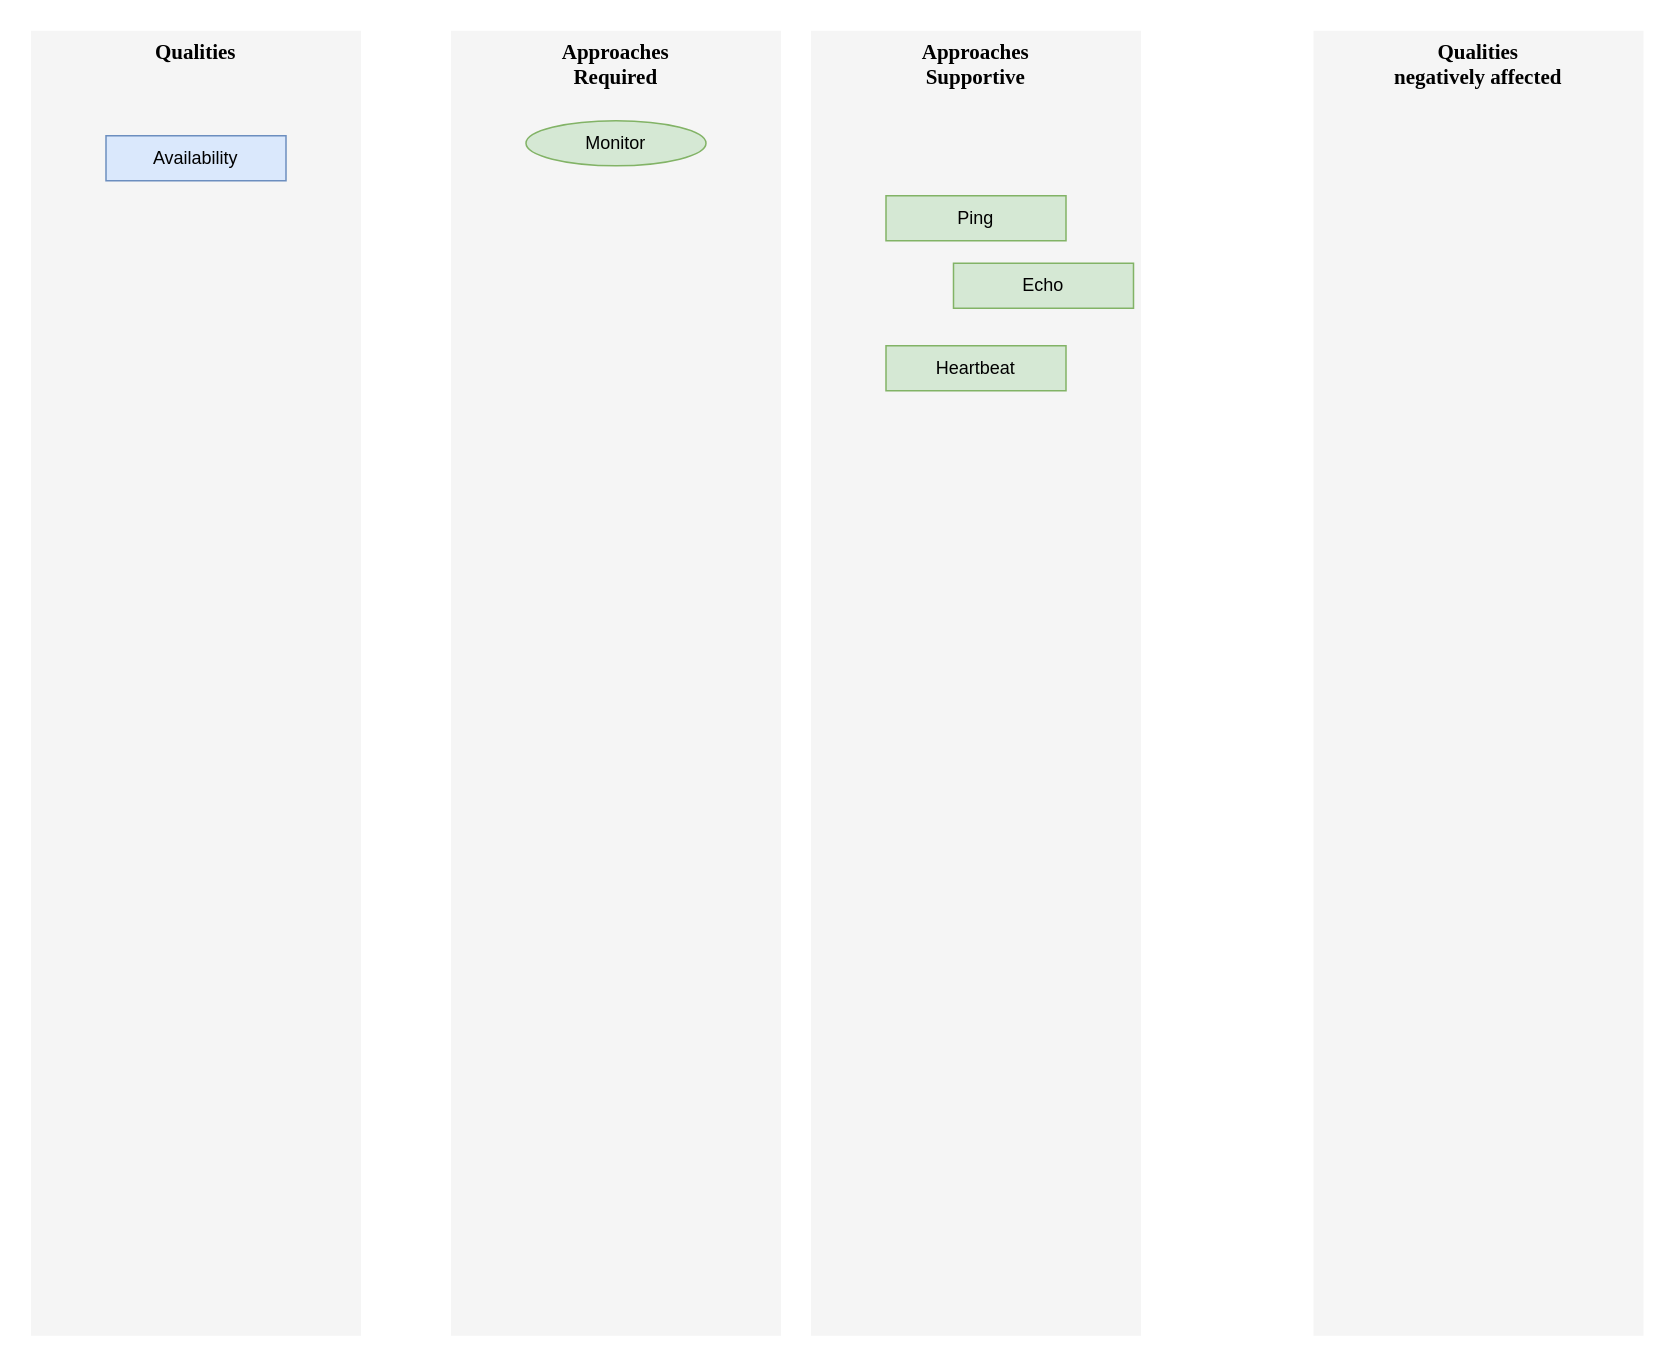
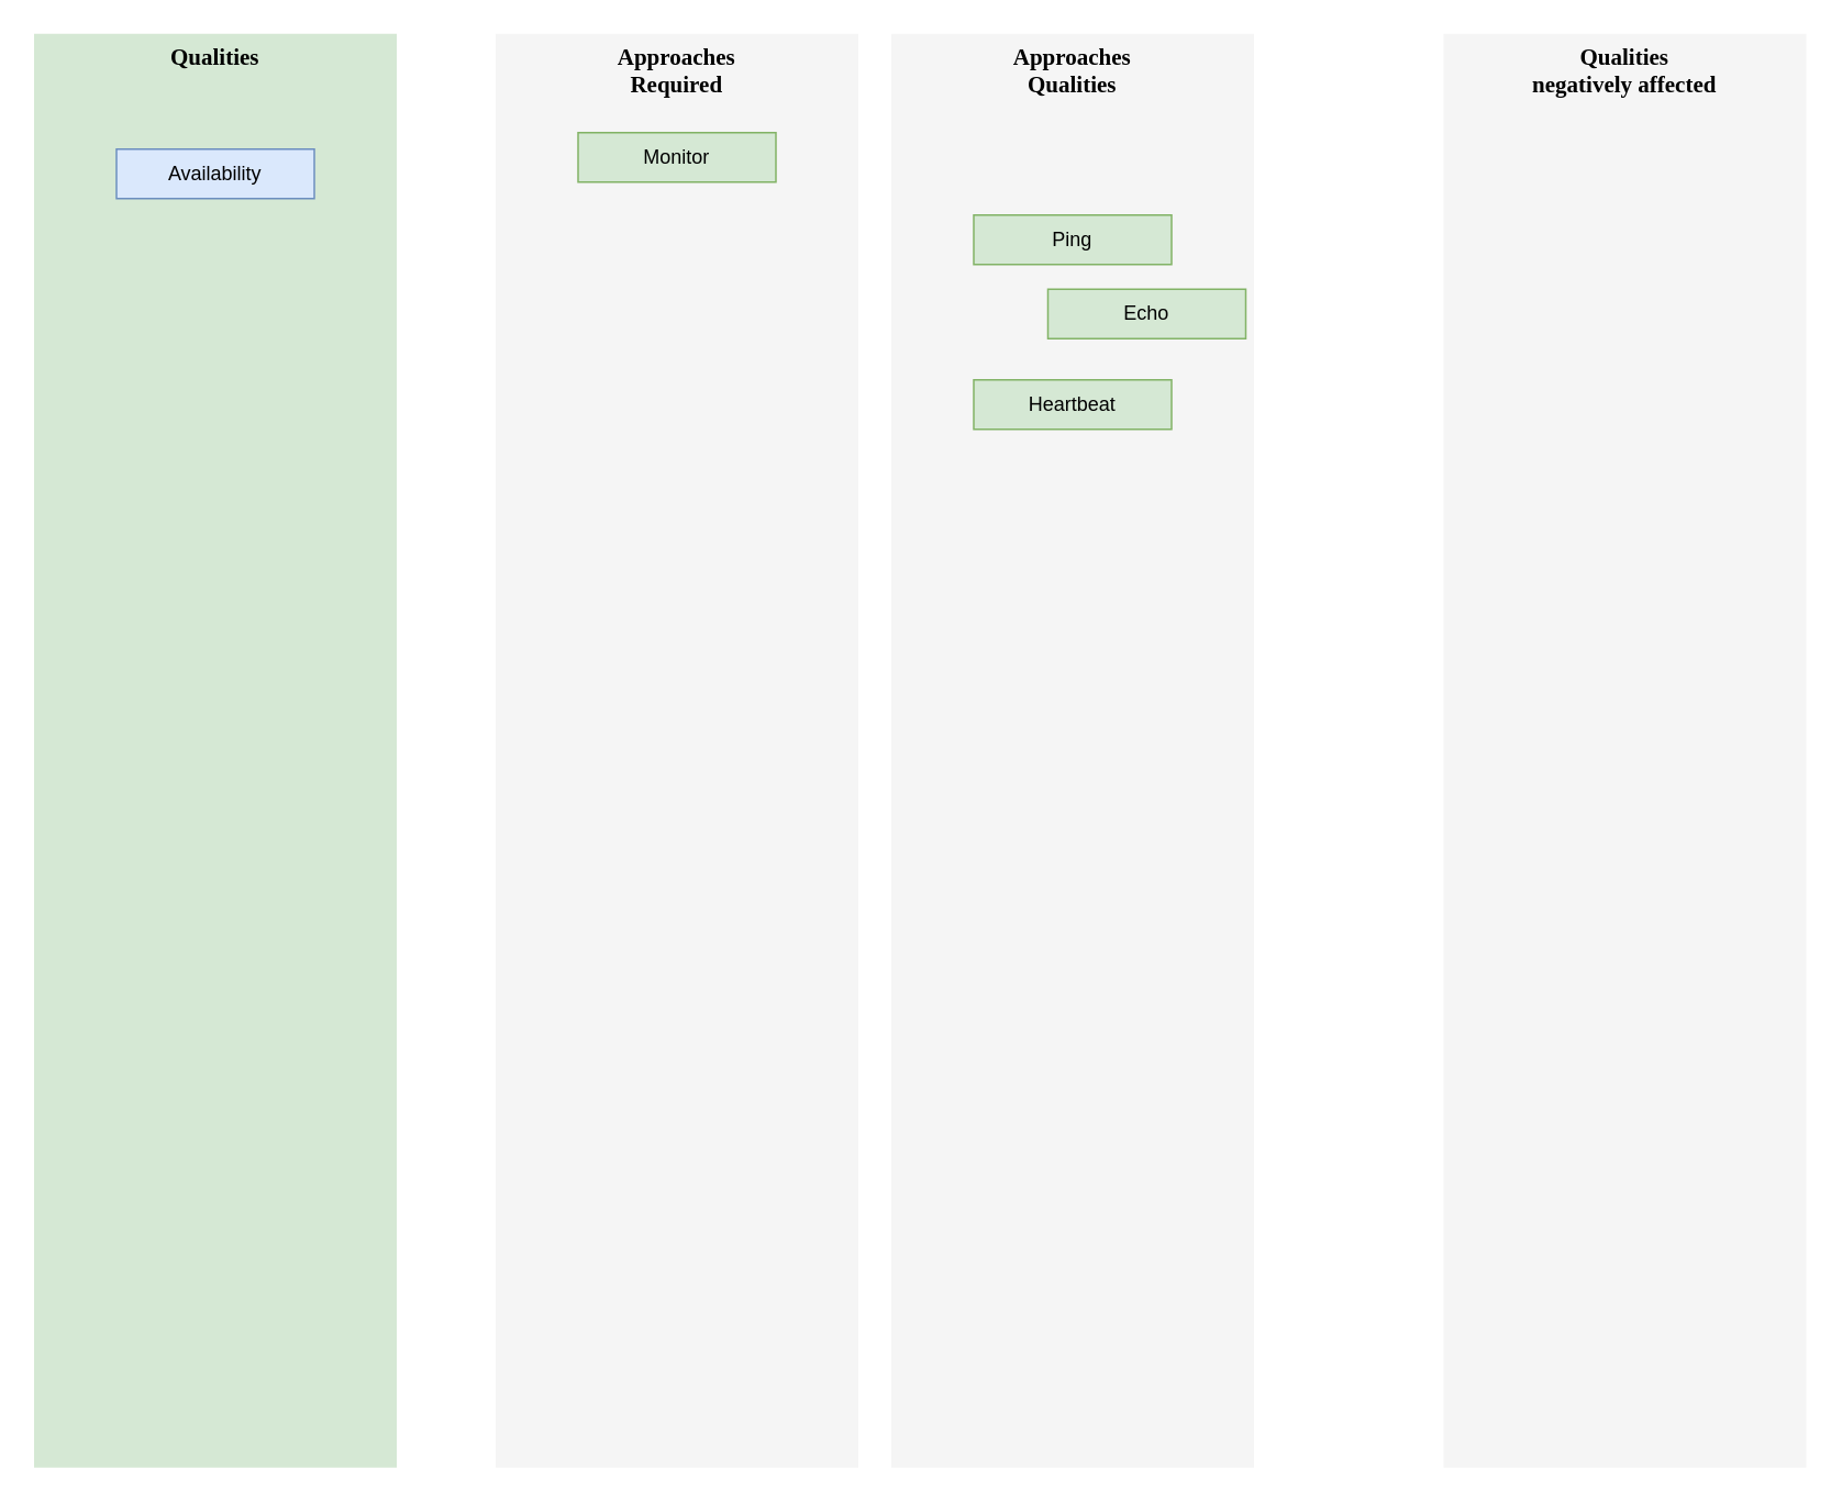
- <mxCell id="4" value="Approaches&lt;div&gt;Supportive&lt;/div&gt;" style="whiteSpace=wrap;html=1;rounded=0;shadow=0;comic=0;strokeWidth=1;fontFamily=Verdana;fontSize=14;fillColor=#f5f5f5;strokeColor=none;verticalAlign=top;fontStyle=1" vertex="1" parent="1"><mxGeometry x="540" y="20" width="220" height="870" as="geometry" /></mxCell>
+ <mxCell id="4" value="Approaches&lt;div&gt;Qualities&lt;/div&gt;" style="whiteSpace=wrap;html=1;rounded=0;shadow=0;comic=0;strokeWidth=1;fontFamily=Verdana;fontSize=14;fillColor=#f5f5f5;strokeColor=none;verticalAlign=top;fontStyle=1" vertex="1" parent="1"><mxGeometry x="540" y="20" width="220" height="870" as="geometry" /></mxCell>
- <mxCell id="6" value="Monitor" style="ellipse;whiteSpace=wrap;html=1;fillColor=#d5e8d4;strokeColor=#82b366;" vertex="1" parent="1"><mxGeometry x="350" y="80" width="120" height="30" as="geometry" /></mxCell>
+ <mxCell id="6" value="Monitor" style="rounded=0;whiteSpace=wrap;html=1;fillColor=#d5e8d4;strokeColor=#82b366;" vertex="1" parent="1"><mxGeometry x="350" y="80" width="120" height="30" as="geometry" /></mxCell>
- <mxCell id="2" value="Qualities" style="whiteSpace=wrap;html=1;rounded=0;shadow=0;comic=0;strokeWidth=1;fontFamily=Verdana;fontSize=14;fillColor=#f5f5f5;strokeColor=none;verticalAlign=top;fontStyle=1" vertex="1" parent="1"><mxGeometry x="20" y="20" width="220" height="870" as="geometry" /></mxCell>
+ <mxCell id="2" value="Qualities" style="whiteSpace=wrap;html=1;rounded=0;shadow=0;comic=0;strokeWidth=1;fontFamily=Verdana;fontSize=14;fillColor=#d5e8d4;strokeColor=none;verticalAlign=top;fontStyle=1;" vertex="1" parent="1"><mxGeometry x="20" y="20" width="220" height="870" as="geometry" /></mxCell>
